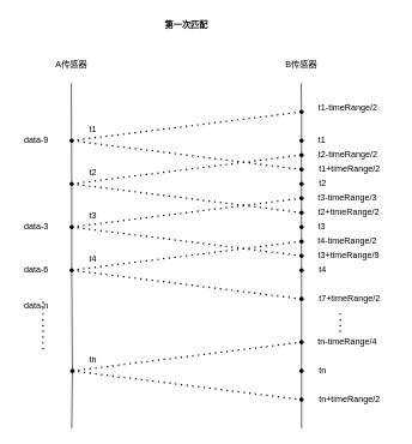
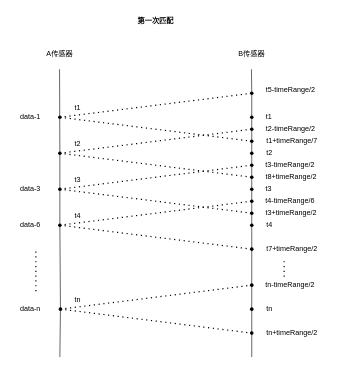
- <mxCell id="17" value="t1-timeRange/2" style="text;html=1;strokeColor=none;fillColor=none;align=center;verticalAlign=middle;whiteSpace=wrap;rounded=0;" vertex="1" parent="1"><mxGeometry x="419" y="135" width="130" height="30" as="geometry" /></mxCell>
+ <mxCell id="17" value="t5-timeRange/2" style="text;html=1;strokeColor=none;fillColor=none;align=center;verticalAlign=middle;whiteSpace=wrap;rounded=0;" vertex="1" parent="1"><mxGeometry x="419" y="135" width="130" height="30" as="geometry" /></mxCell>
- <mxCell id="8" value="data-9" style="text;html=1;strokeColor=none;fillColor=none;align=center;verticalAlign=middle;whiteSpace=wrap;rounded=0;" vertex="1" parent="1"><mxGeometry x="20" y="180" width="60" height="30" as="geometry" /></mxCell>
+ <mxCell id="8" value="data-1" style="text;html=1;strokeColor=none;fillColor=none;align=center;verticalAlign=middle;whiteSpace=wrap;rounded=0;" vertex="1" parent="1"><mxGeometry x="20" y="180" width="60" height="30" as="geometry" /></mxCell>
- <mxCell id="16" value="t1+timeRange/2" style="text;html=1;strokeColor=none;fillColor=none;align=center;verticalAlign=middle;whiteSpace=wrap;rounded=0;" vertex="1" parent="1"><mxGeometry x="421" y="220" width="130" height="30" as="geometry" /></mxCell>
+ <mxCell id="16" value="t1+timeRange/7" style="text;html=1;strokeColor=none;fillColor=none;align=center;verticalAlign=middle;whiteSpace=wrap;rounded=0;" vertex="1" parent="1"><mxGeometry x="421" y="220" width="130" height="30" as="geometry" /></mxCell>
- <mxCell id="45" value="t3-timeRange/3" style="text;html=1;strokeColor=none;fillColor=none;align=center;verticalAlign=middle;whiteSpace=wrap;rounded=0;" vertex="1" parent="1"><mxGeometry x="417.5" y="260" width="130" height="30" as="geometry" /></mxCell>
+ <mxCell id="45" value="t3-timeRange/2" style="text;html=1;strokeColor=none;fillColor=none;align=center;verticalAlign=middle;whiteSpace=wrap;rounded=0;" vertex="1" parent="1"><mxGeometry x="417.5" y="260" width="130" height="30" as="geometry" /></mxCell>
- <mxCell id="30" value="t2+timeRange/2" style="text;html=1;strokeColor=none;fillColor=none;align=center;verticalAlign=middle;whiteSpace=wrap;rounded=0;" vertex="1" parent="1"><mxGeometry x="420" y="280" width="130" height="30" as="geometry" /></mxCell>
+ <mxCell id="30" value="t8+timeRange/2" style="text;html=1;strokeColor=none;fillColor=none;align=center;verticalAlign=middle;whiteSpace=wrap;rounded=0;" vertex="1" parent="1"><mxGeometry x="420" y="280" width="130" height="30" as="geometry" /></mxCell>
- <mxCell id="62" value="t4-timeRange/2" style="text;html=1;strokeColor=none;fillColor=none;align=center;verticalAlign=middle;whiteSpace=wrap;rounded=0;" vertex="1" parent="1"><mxGeometry x="418" y="320" width="130" height="30" as="geometry" /></mxCell>
+ <mxCell id="62" value="t4-timeRange/6" style="text;html=1;strokeColor=none;fillColor=none;align=center;verticalAlign=middle;whiteSpace=wrap;rounded=0;" vertex="1" parent="1"><mxGeometry x="418" y="320" width="130" height="30" as="geometry" /></mxCell>
- <mxCell id="46" value="t3+timeRange/9" style="text;html=1;strokeColor=none;fillColor=none;align=center;verticalAlign=middle;whiteSpace=wrap;rounded=0;" vertex="1" parent="1"><mxGeometry x="420" y="340" width="130" height="30" as="geometry" /></mxCell>
+ <mxCell id="46" value="t3+timeRange/2" style="text;html=1;strokeColor=none;fillColor=none;align=center;verticalAlign=middle;whiteSpace=wrap;rounded=0;" vertex="1" parent="1"><mxGeometry x="420" y="340" width="130" height="30" as="geometry" /></mxCell>
- <mxCell id="71" value="data-n" style="text;html=1;strokeColor=none;fillColor=none;align=center;verticalAlign=middle;whiteSpace=wrap;rounded=0;" vertex="1" parent="1"><mxGeometry x="20" y="410" width="60" height="30" as="geometry" /></mxCell>
+ <mxCell id="71" value="data-n" style="text;html=1;strokeColor=none;fillColor=none;align=center;verticalAlign=middle;whiteSpace=wrap;rounded=0;" vertex="1" parent="1"><mxGeometry x="20" y="500" width="60" height="30" as="geometry" /></mxCell>
- <mxCell id="76" value="tn-timeRange/4" style="text;html=1;strokeColor=none;fillColor=none;align=center;verticalAlign=middle;whiteSpace=wrap;rounded=0;" vertex="1" parent="1"><mxGeometry x="417.5" y="460" width="130" height="30" as="geometry" /></mxCell>
+ <mxCell id="76" value="tn-timeRange/2" style="text;html=1;strokeColor=none;fillColor=none;align=center;verticalAlign=middle;whiteSpace=wrap;rounded=0;" vertex="1" parent="1"><mxGeometry x="417.5" y="460" width="130" height="30" as="geometry" /></mxCell>
